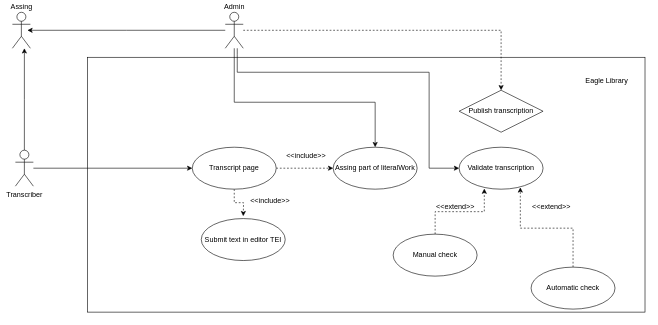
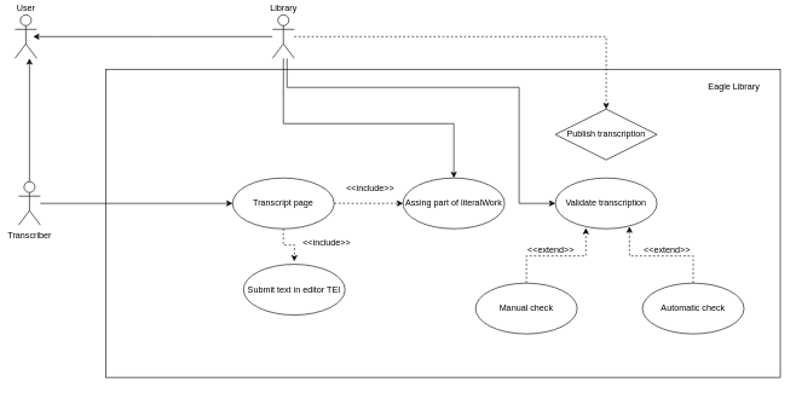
- <mxCell id="3" value="Assing&lt;br&gt;" style="shape=umlActor;verticalLabelPosition=top;labelBackgroundColor=#ffffff;verticalAlign=bottom;html=1;outlineConnect=0;labelPosition=center;align=center;" vertex="1" parent="1"><mxGeometry x="20" y="20" width="30" height="60" as="geometry" /></mxCell>
+ <mxCell id="3" value="User&lt;br&gt;" style="shape=umlActor;verticalLabelPosition=top;labelBackgroundColor=#ffffff;verticalAlign=bottom;html=1;outlineConnect=0;labelPosition=center;align=center;" vertex="1" parent="1"><mxGeometry x="20" y="20" width="30" height="60" as="geometry" /></mxCell>
- <mxCell id="10" value="Admin" style="shape=umlActor;verticalLabelPosition=top;labelBackgroundColor=#ffffff;verticalAlign=bottom;html=1;outlineConnect=0;labelPosition=center;align=center;" vertex="1" parent="1"><mxGeometry x="375" y="20" width="30" height="60" as="geometry" /></mxCell>
+ <mxCell id="10" value="Library" style="shape=umlActor;verticalLabelPosition=top;labelBackgroundColor=#ffffff;verticalAlign=bottom;html=1;outlineConnect=0;labelPosition=center;align=center;" vertex="1" parent="1"><mxGeometry x="375" y="20" width="30" height="60" as="geometry" /></mxCell>
- <mxCell id="27" value="Eagle Library" style="text;html=1;resizable=0;points=[];autosize=1;align=left;verticalAlign=top;spacingTop=-4;" vertex="1" parent="1"><mxGeometry x="974" y="125" width="90" height="20" as="geometry" /></mxCell>
+ <mxCell id="27" value="Eagle Library" style="text;html=1;resizable=0;points=[];autosize=1;align=left;verticalAlign=top;spacingTop=-4;" vertex="1" parent="1"><mxGeometry x="974" y="110" width="90" height="20" as="geometry" /></mxCell>
- <mxCell id="24" value="Automatic check" style="ellipse;whiteSpace=wrap;html=1;" vertex="1" parent="1"><mxGeometry x="885" y="445" width="140" height="70" as="geometry" /></mxCell>
+ <mxCell id="24" value="Automatic check" style="ellipse;whiteSpace=wrap;html=1;" vertex="1" parent="1"><mxGeometry x="885" y="390" width="140" height="70" as="geometry" /></mxCell>
